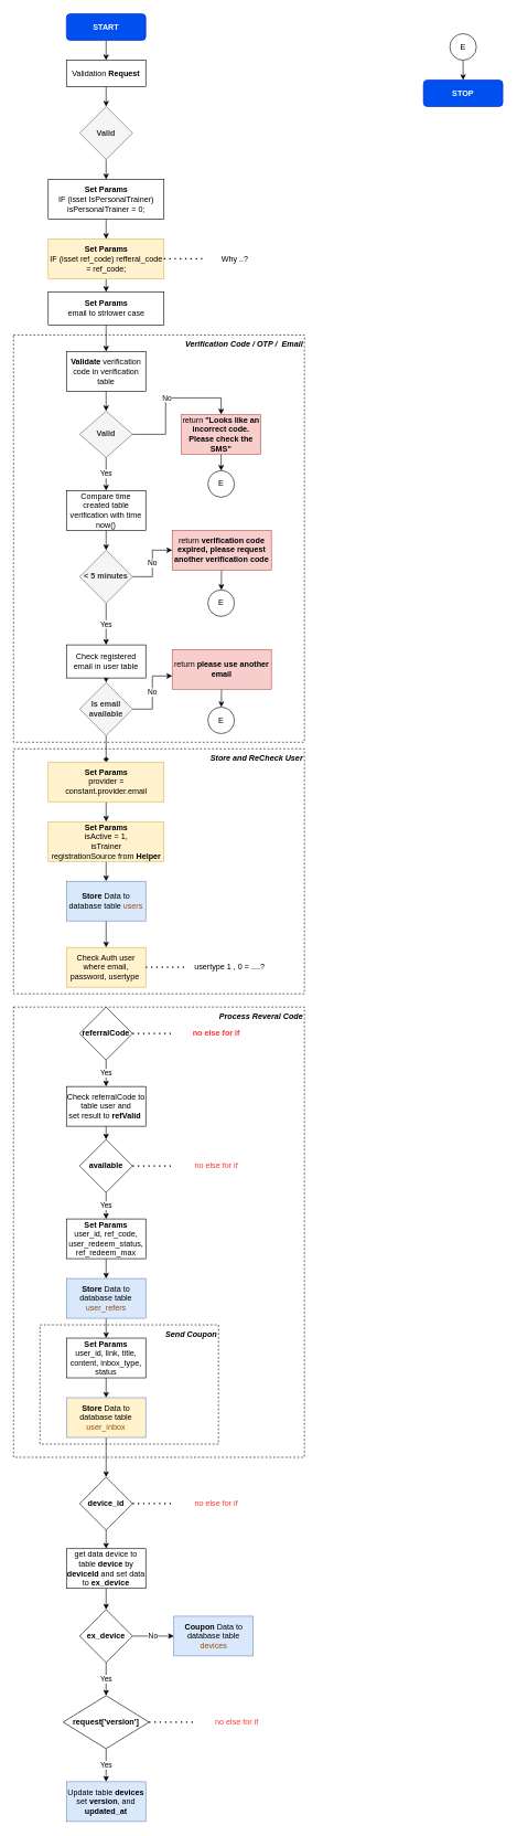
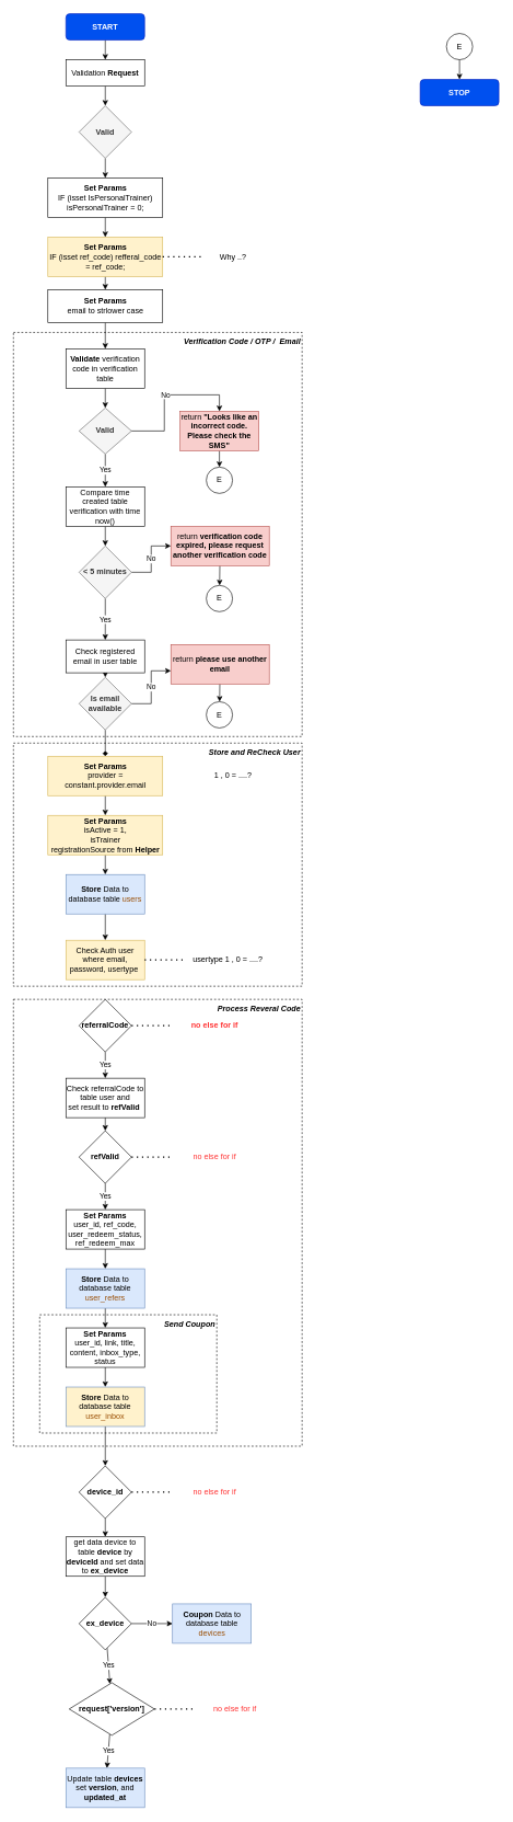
+ <mxCell id="43" value="1 , 0 = ....?" style="text;html=1;strokeColor=none;fillColor=none;align=center;verticalAlign=middle;whiteSpace=wrap;rounded=0;" vertex="1" parent="1"><mxGeometry x="310" y="1170" width="90" height="20" as="geometry" /></mxCell>
- <mxCell id="58" value="&lt;b&gt;available&lt;/b&gt;" style="rhombus;whiteSpace=wrap;html=1;" vertex="1" parent="1"><mxGeometry x="120" y="1720" width="80" height="80" as="geometry" /></mxCell>
+ <mxCell id="58" value="&lt;b&gt;refValid&lt;/b&gt;" style="rhombus;whiteSpace=wrap;html=1;" vertex="1" parent="1"><mxGeometry x="120" y="1720" width="80" height="80" as="geometry" /></mxCell>
- <mxCell id="82" value="&lt;b&gt;request['version']&lt;/b&gt;" style="rhombus;whiteSpace=wrap;html=1;rounded=0;glass=0;strokeWidth=1;" vertex="1" parent="1"><mxGeometry x="95" y="2560" width="130" height="80" as="geometry" /></mxCell>
+ <mxCell id="82" value="&lt;b&gt;request['version']&lt;/b&gt;" style="rhombus;whiteSpace=wrap;html=1;rounded=0;glass=0;strokeWidth=1;" vertex="1" parent="1"><mxGeometry x="105" y="2560" width="130" height="80" as="geometry" /></mxCell>
